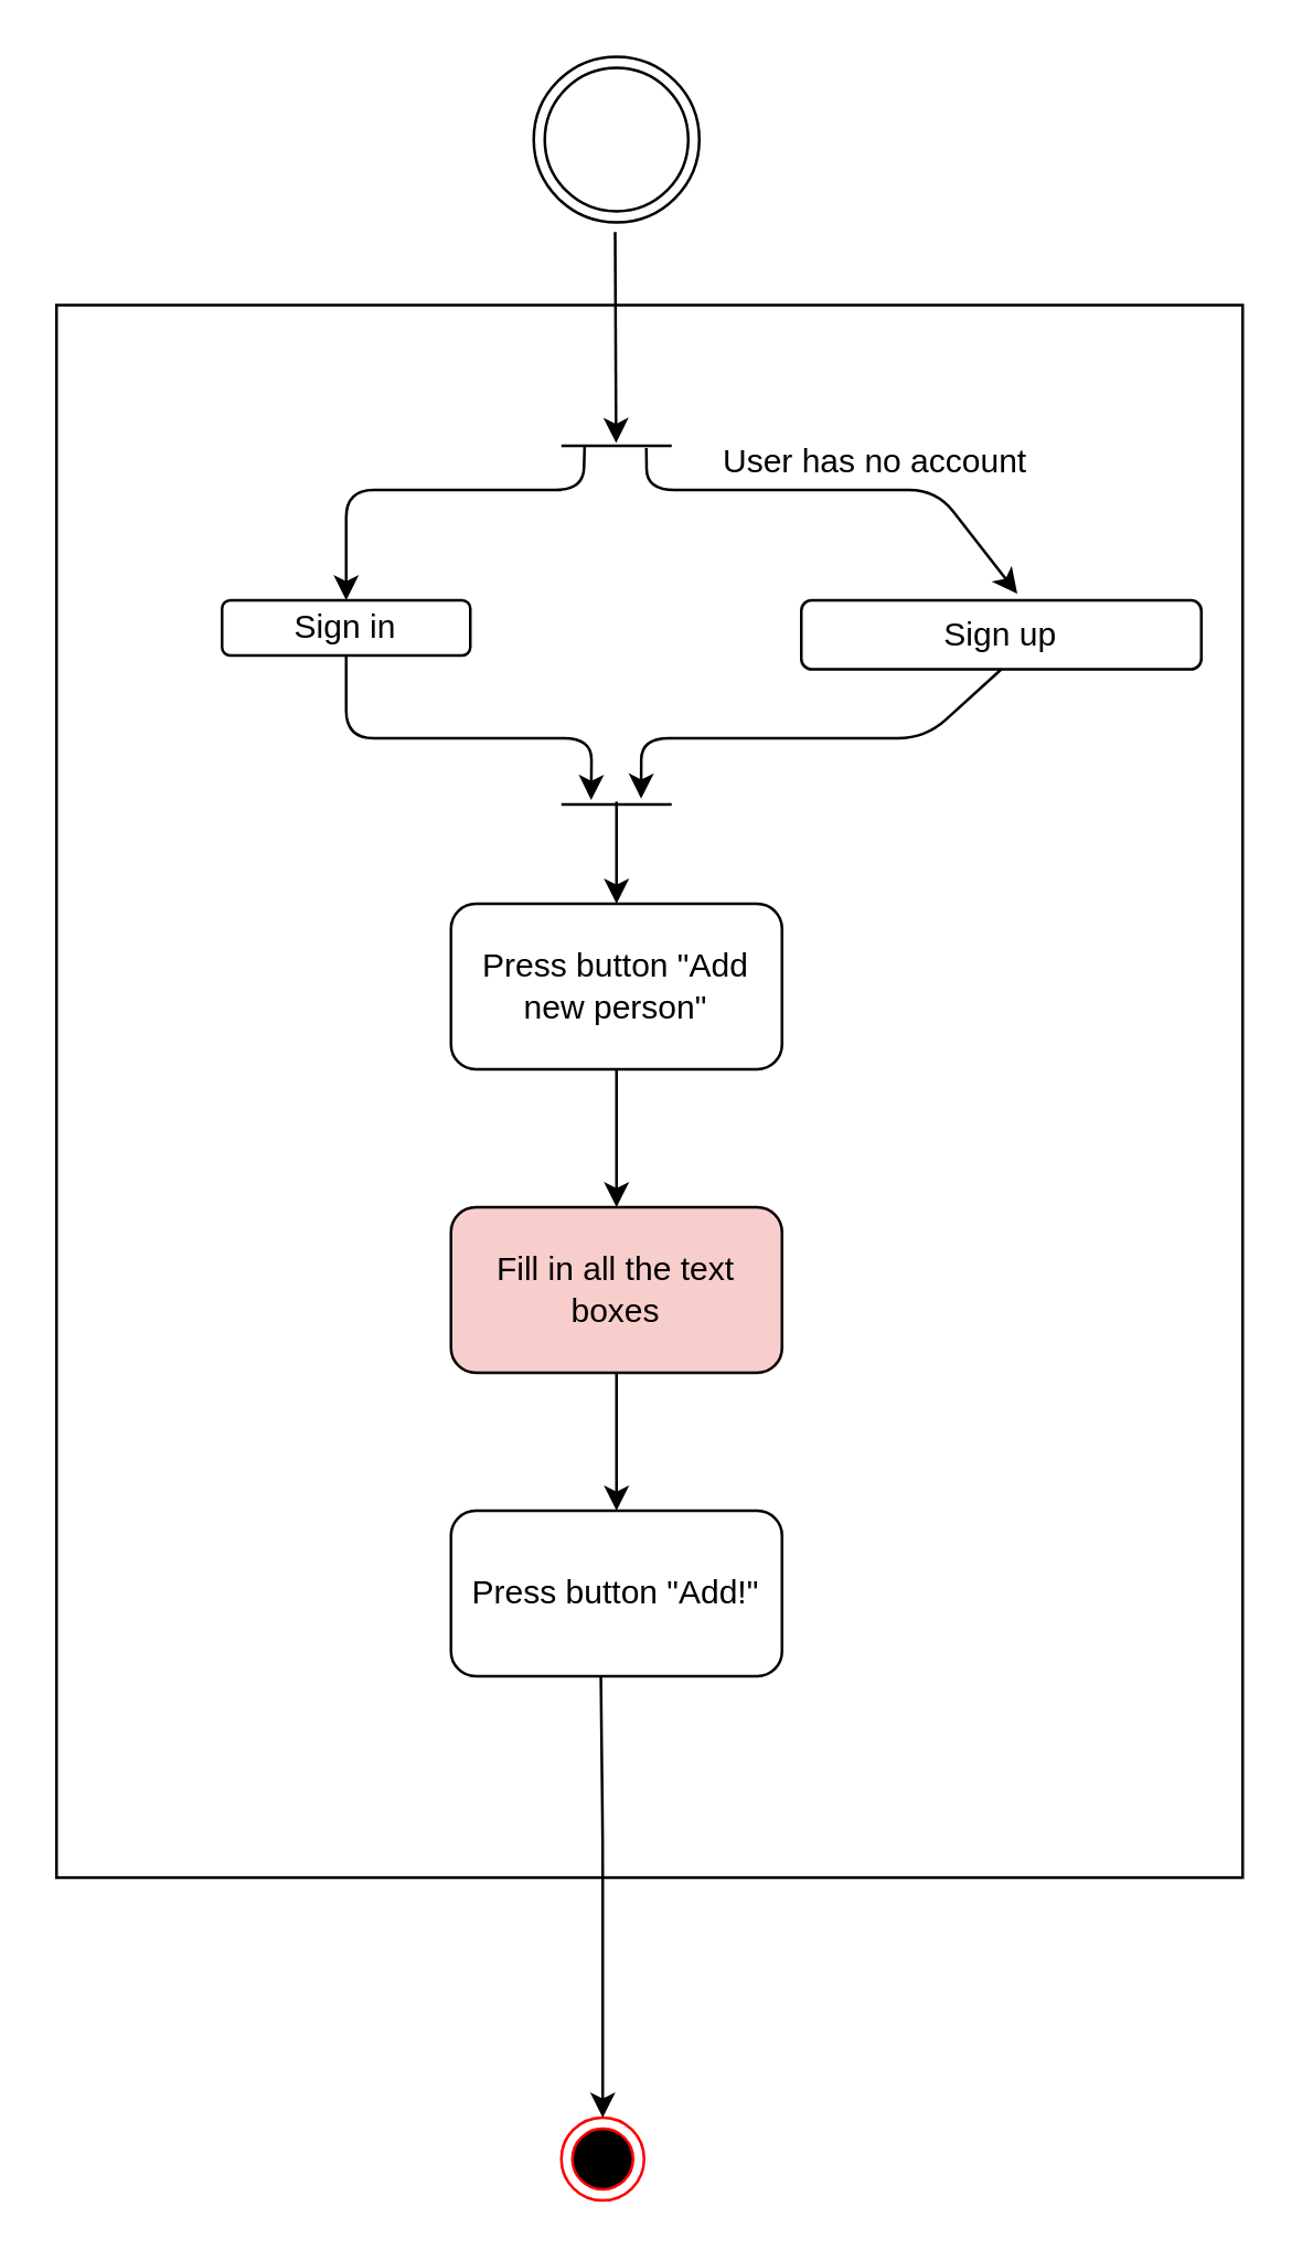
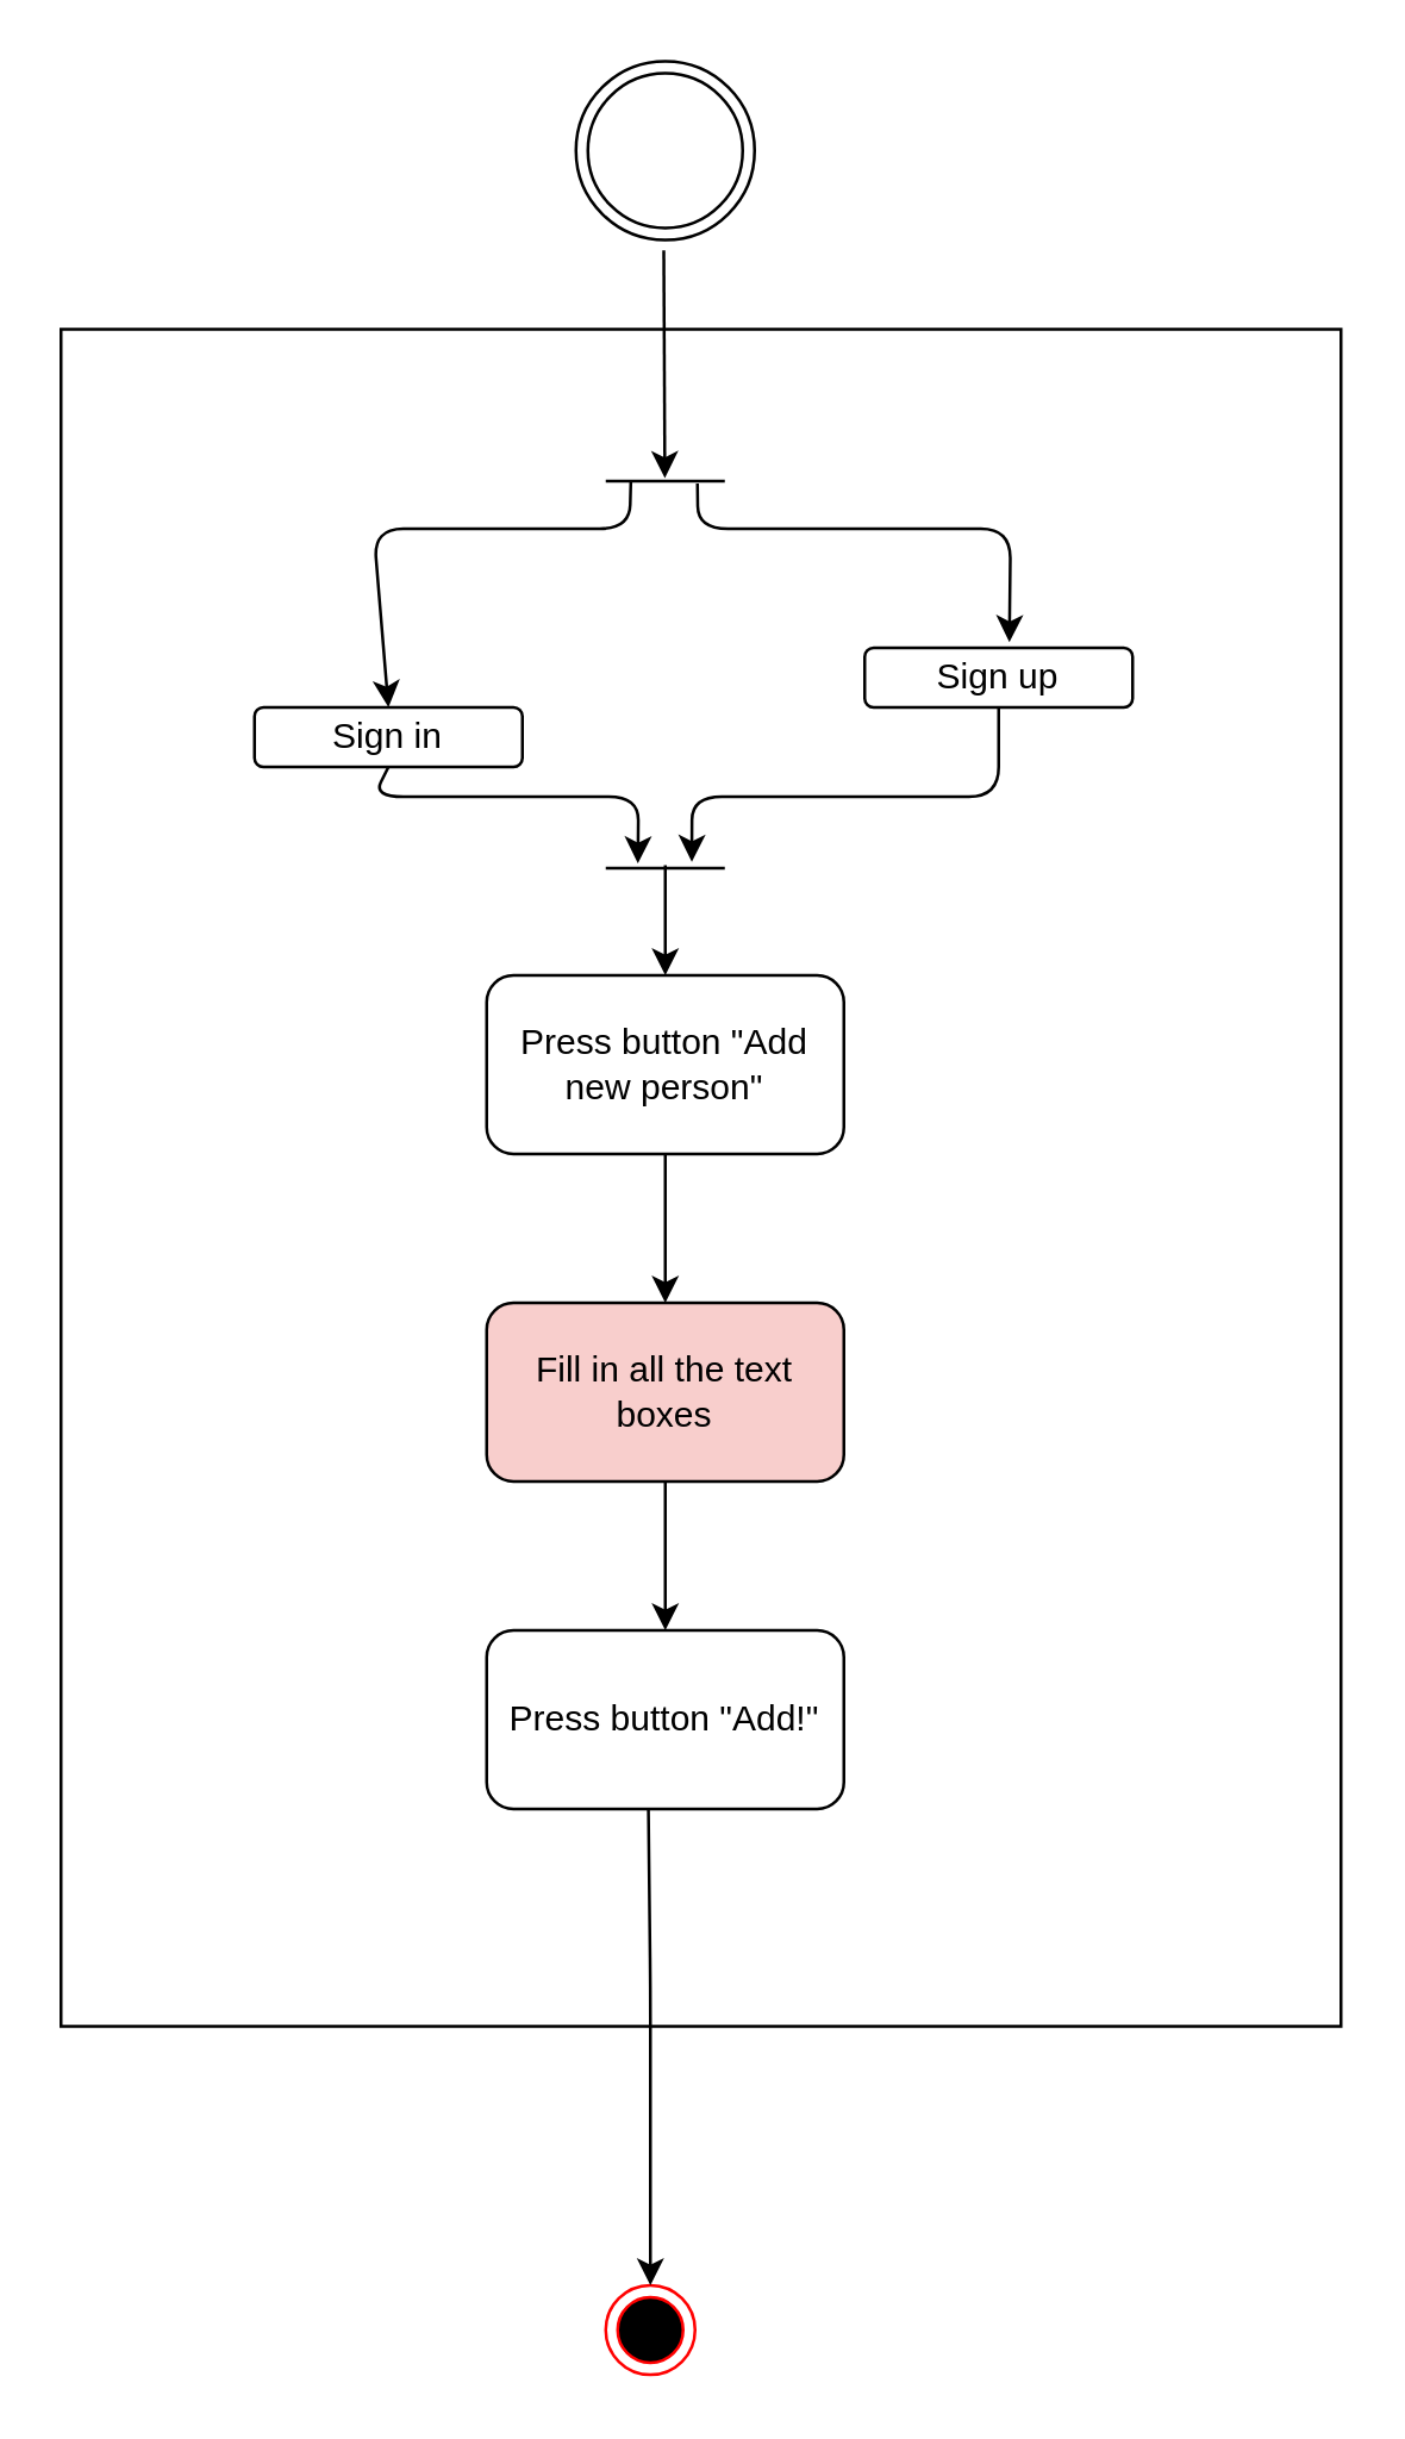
- <mxCell id="15" value="User has no account" style="text;html=1;resizable=0;points=[];autosize=1;align=left;verticalAlign=top;spacingTop=-4;" vertex="1" parent="1"><mxGeometry x="260" y="157" width="130" height="20" as="geometry" /></mxCell>
- <mxCell id="8" value="Sign in" style="rounded=1;whiteSpace=wrap;html=1;" vertex="1" parent="1"><mxGeometry x="80" y="217" width="90" height="20" as="geometry" /></mxCell>
+ <mxCell id="8" value="Sign in" style="rounded=1;whiteSpace=wrap;html=1;" vertex="1" parent="1"><mxGeometry x="85" y="237" width="90" height="20" as="geometry" /></mxCell>
- <mxCell id="9" value="Sign up" style="rounded=1;whiteSpace=wrap;html=1;" vertex="1" parent="1"><mxGeometry x="290" y="217" width="145" height="25" as="geometry" /></mxCell>
+ <mxCell id="9" value="Sign up" style="rounded=1;whiteSpace=wrap;html=1;" vertex="1" parent="1"><mxGeometry x="290" y="217" width="90" height="20" as="geometry" /></mxCell>
